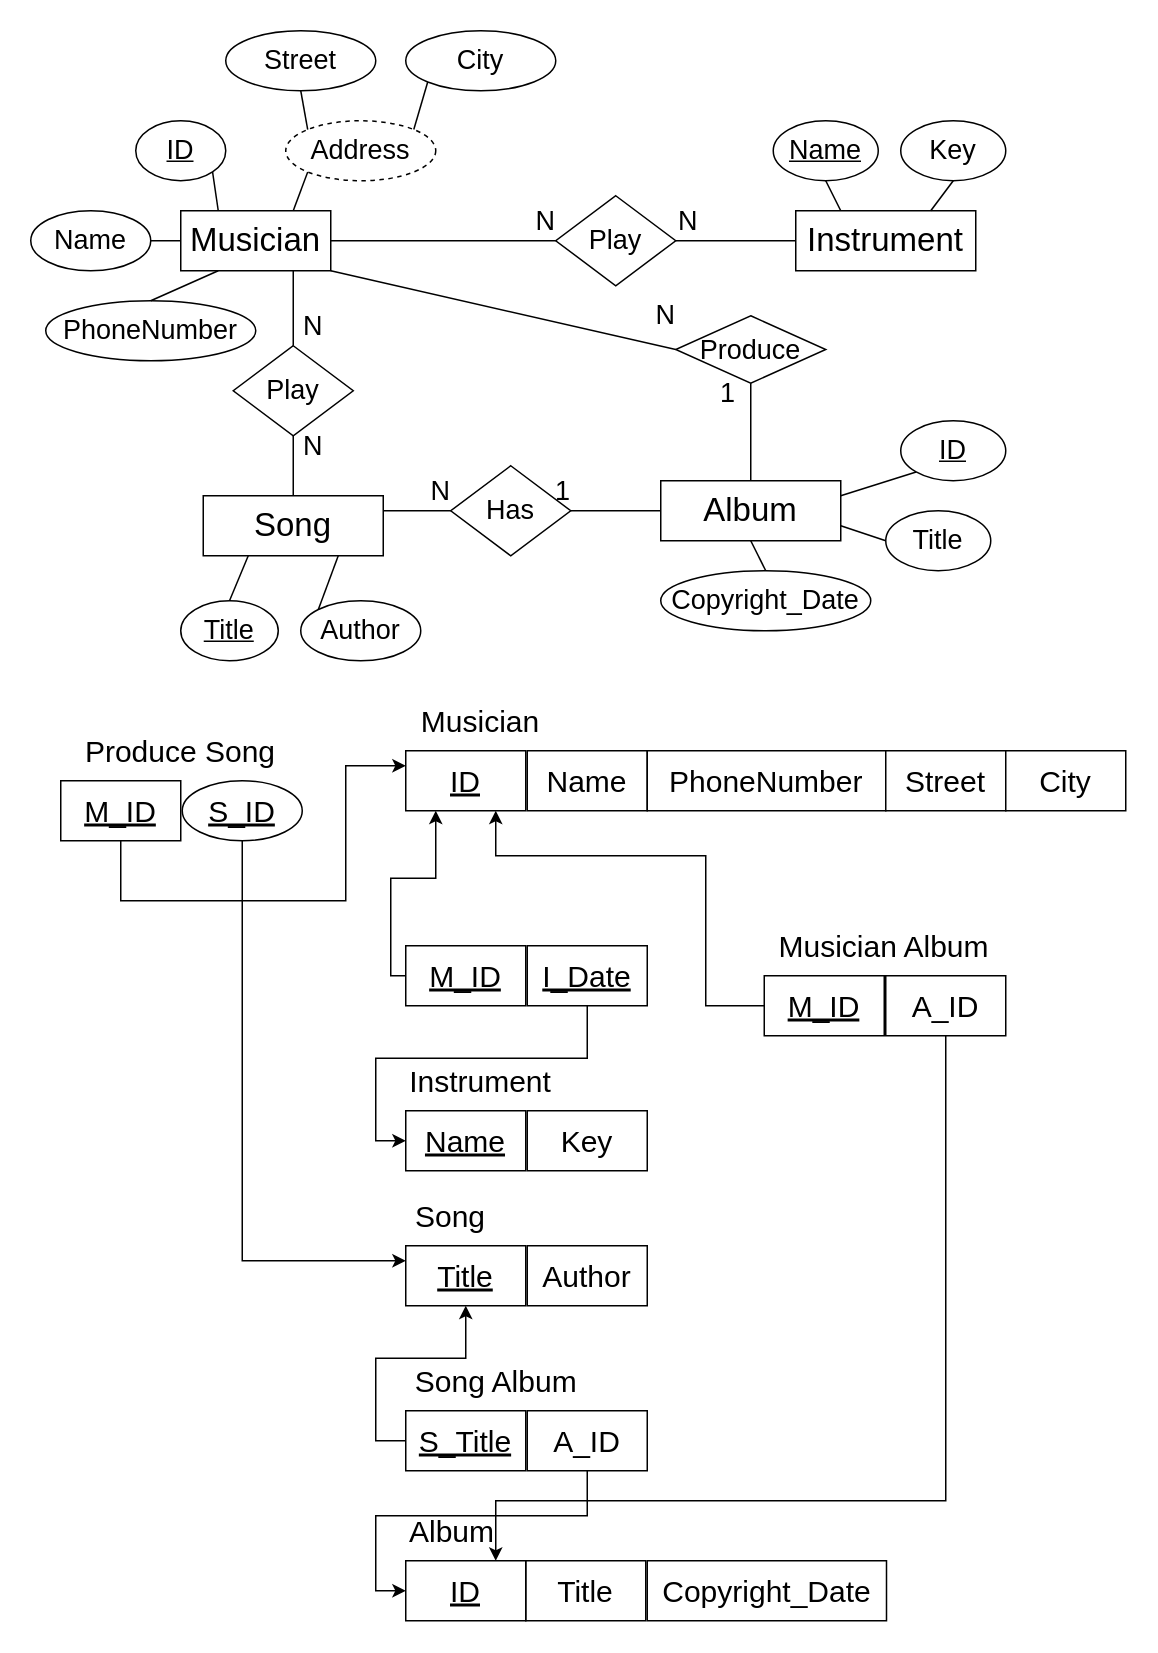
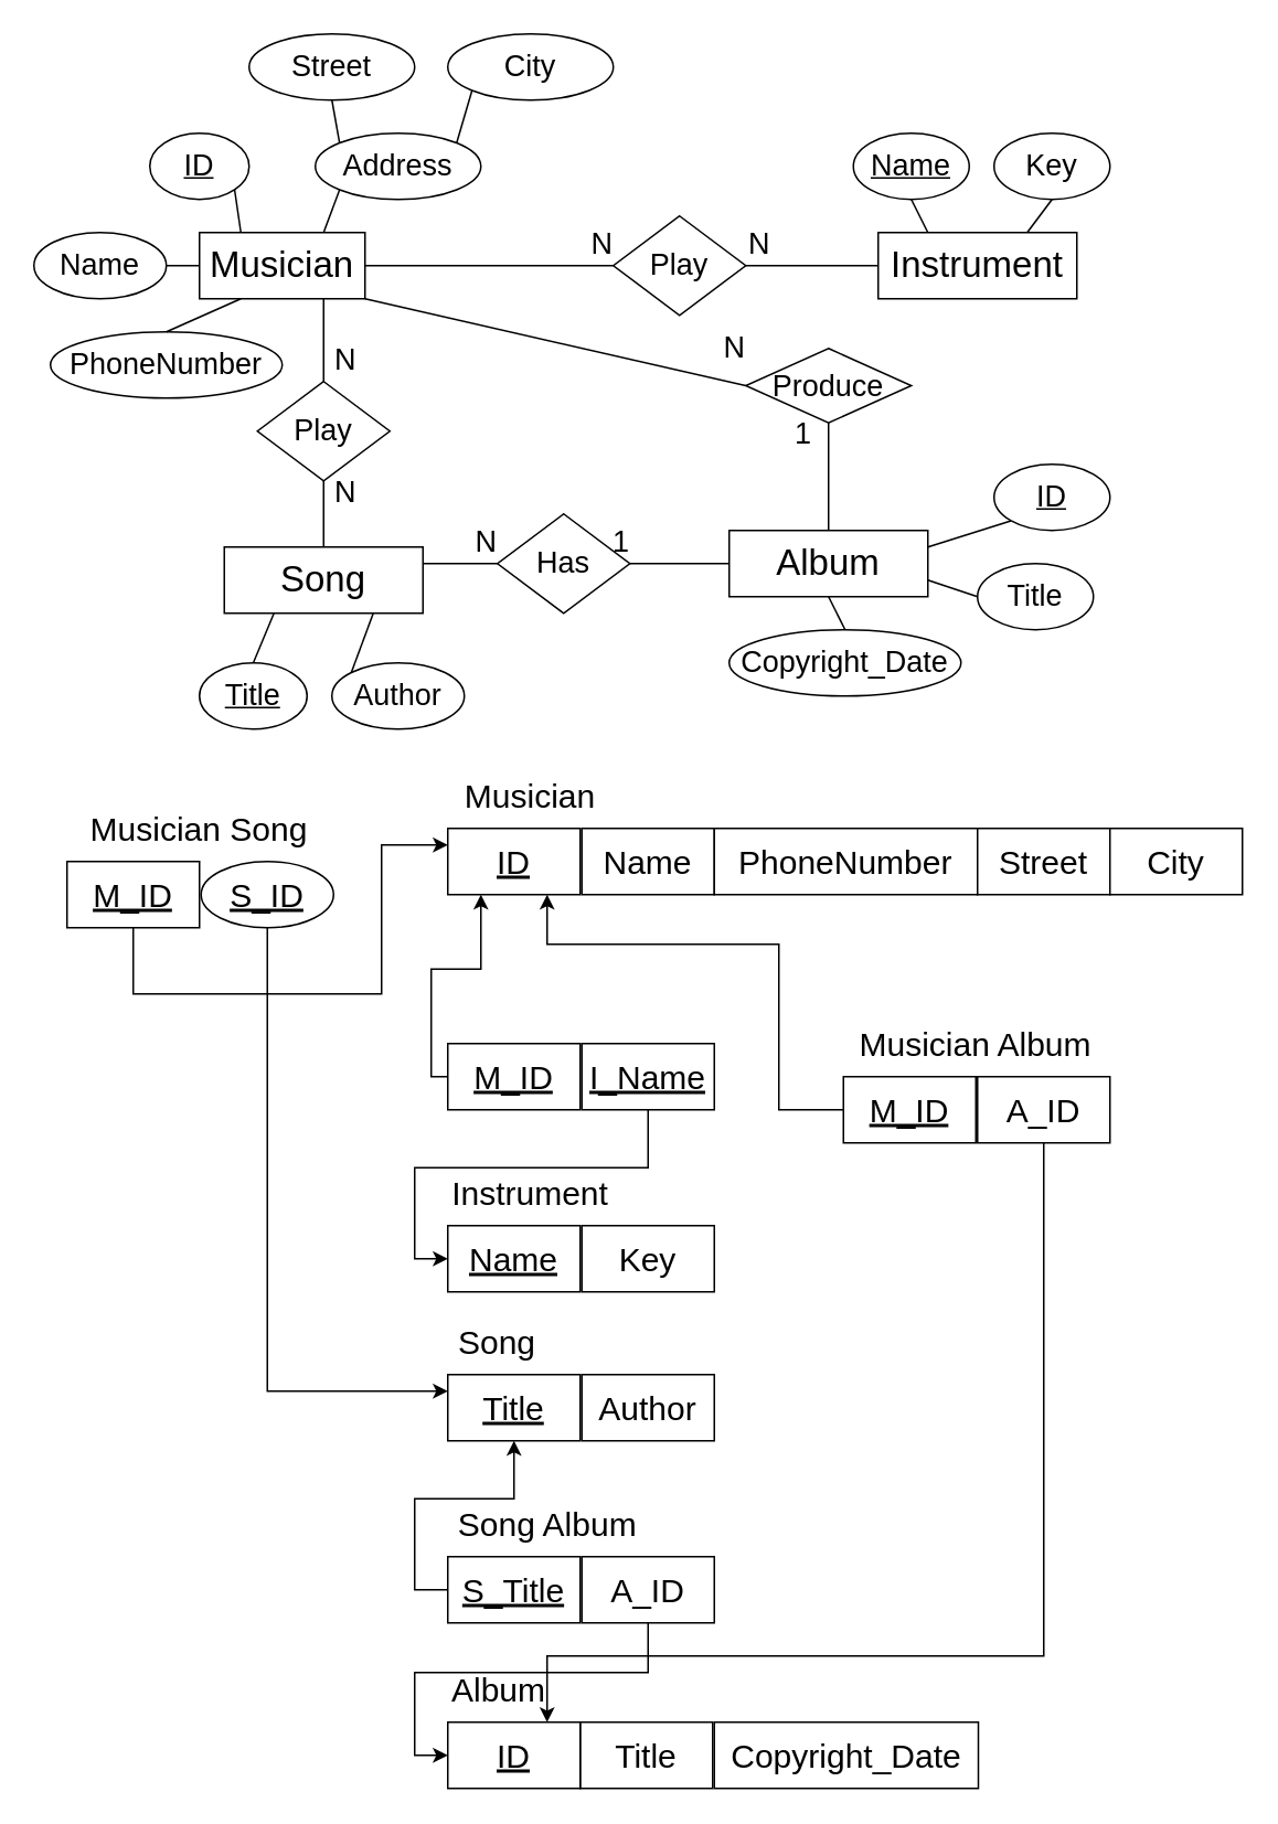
- <mxCell id="6" value="Address" style="ellipse;whiteSpace=wrap;html=1;align=center;fontSize=18;dashed=1;" parent="1" vertex="1"><mxGeometry x="190" y="80" width="100" height="40" as="geometry" /></mxCell>
+ <mxCell id="6" value="Address" style="ellipse;whiteSpace=wrap;html=1;align=center;fontSize=18;" parent="1" vertex="1"><mxGeometry x="190" y="80" width="100" height="40" as="geometry" /></mxCell>
- <mxCell id="82" value="Produce Song" style="text;html=1;strokeColor=none;fillColor=none;align=center;verticalAlign=middle;whiteSpace=wrap;rounded=0;fontSize=20;" vertex="1" parent="1"><mxGeometry x="40" y="490" width="160" height="20" as="geometry" /></mxCell>
+ <mxCell id="82" value="Musician Song" style="text;html=1;strokeColor=none;fillColor=none;align=center;verticalAlign=middle;whiteSpace=wrap;rounded=0;fontSize=20;" vertex="1" parent="1"><mxGeometry x="40" y="490" width="160" height="20" as="geometry" /></mxCell>
- <mxCell id="83" value="I_Date" style="rounded=0;whiteSpace=wrap;html=1;fontSize=20;fontStyle=4;" vertex="1" parent="1"><mxGeometry x="351" y="630" width="80" height="40" as="geometry" /></mxCell>
+ <mxCell id="83" value="I_Name" style="rounded=0;whiteSpace=wrap;html=1;fontSize=20;fontStyle=4;" vertex="1" parent="1"><mxGeometry x="351" y="630" width="80" height="40" as="geometry" /></mxCell>
